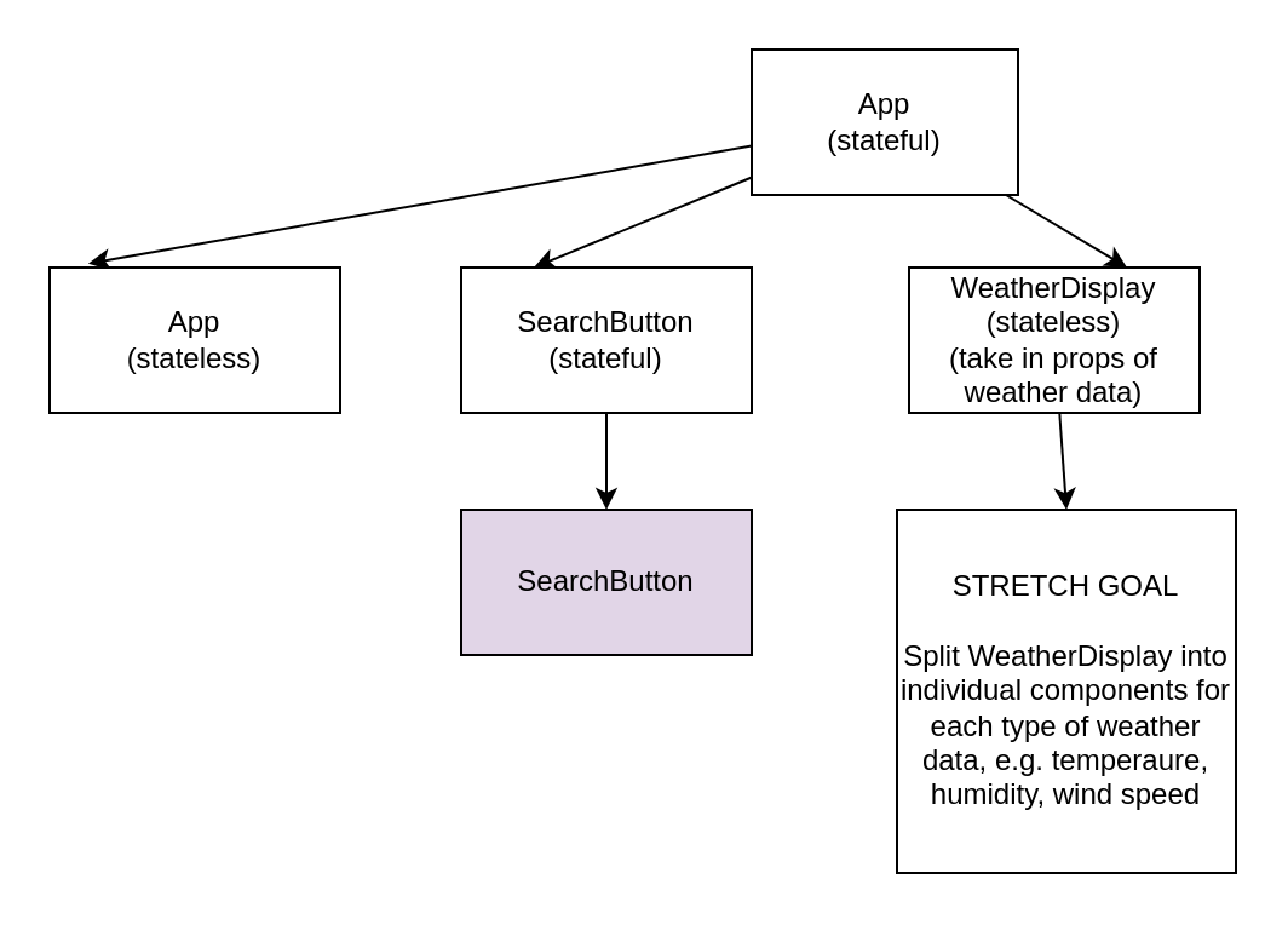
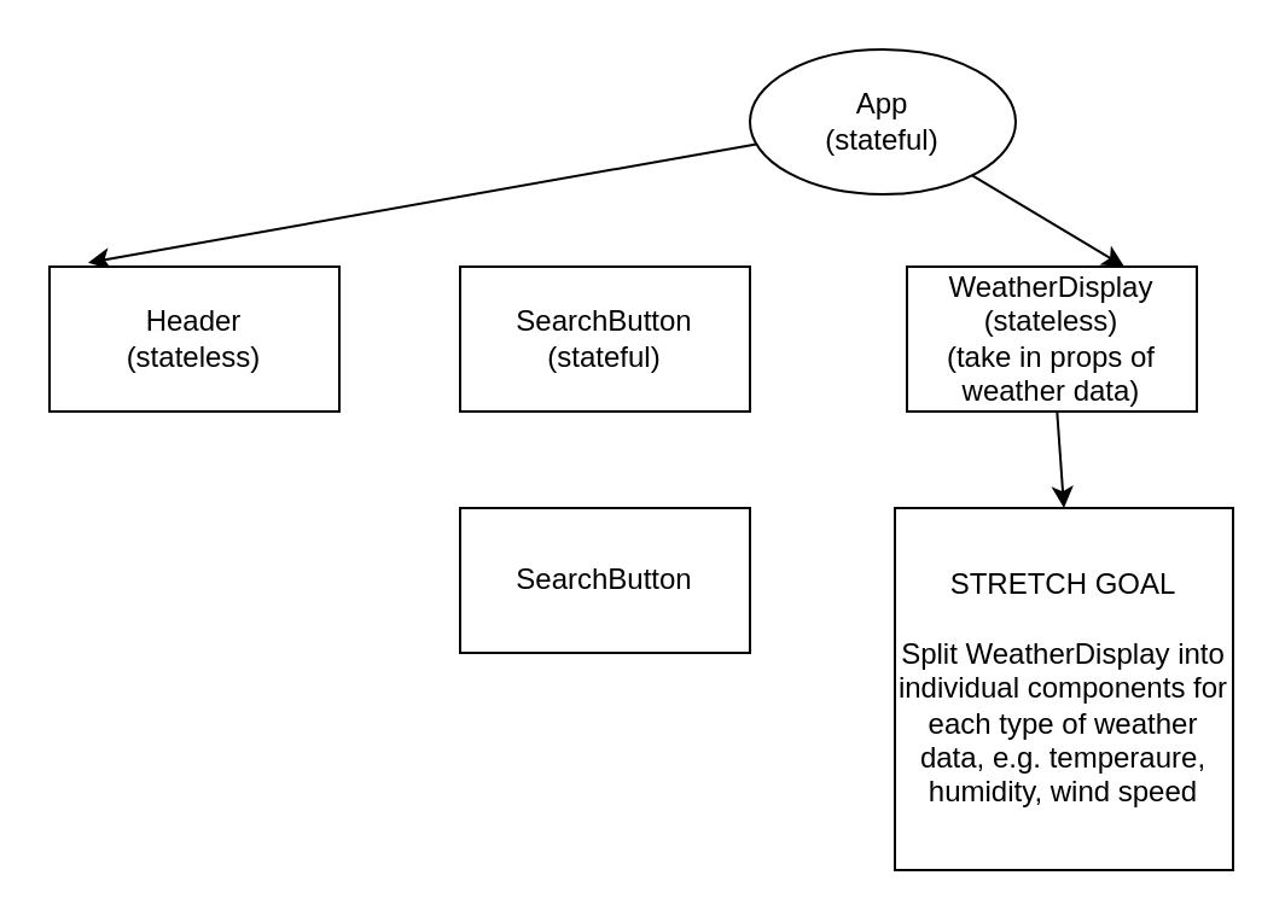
- <mxCell id="5" value="App&lt;br&gt;(stateful)" style="rounded=0;whiteSpace=wrap;html=1;" vertex="1" parent="1"><mxGeometry x="310" y="20" width="110" height="60" as="geometry" /></mxCell>
+ <mxCell id="5" value="App&lt;br&gt;(stateful)" style="ellipse;whiteSpace=wrap;html=1;" vertex="1" parent="1"><mxGeometry x="310" y="20" width="110" height="60" as="geometry" /></mxCell>
- <mxCell id="3" style="edgeStyle=none;html=1;entryX=0.25;entryY=0;entryDx=0;entryDy=0;" edge="1" parent="1" source="5" target="8"><mxGeometry relative="1" as="geometry" /></mxCell>
- <mxCell id="6" value="App&lt;br&gt;(stateless)" style="rounded=0;whiteSpace=wrap;html=1;" vertex="1" parent="1"><mxGeometry x="20" y="110" width="120" height="60" as="geometry" /></mxCell>
+ <mxCell id="6" value="Header&lt;br&gt;(stateless)" style="rounded=0;whiteSpace=wrap;html=1;" vertex="1" parent="1"><mxGeometry x="20" y="110" width="120" height="60" as="geometry" /></mxCell>
- <mxCell id="7" style="edgeStyle=none;html=1;entryX=0.5;entryY=0;entryDx=0;entryDy=0;" edge="1" parent="1" source="8" target="11"><mxGeometry relative="1" as="geometry" /></mxCell>
- <mxCell id="11" value="SearchButton" style="rounded=0;whiteSpace=wrap;html=1;fillColor=#e1d5e7;" vertex="1" parent="1"><mxGeometry x="190" y="210" width="120" height="60" as="geometry" /></mxCell>
+ <mxCell id="11" value="SearchButton" style="rounded=0;whiteSpace=wrap;html=1;" vertex="1" parent="1"><mxGeometry x="190" y="210" width="120" height="60" as="geometry" /></mxCell>
